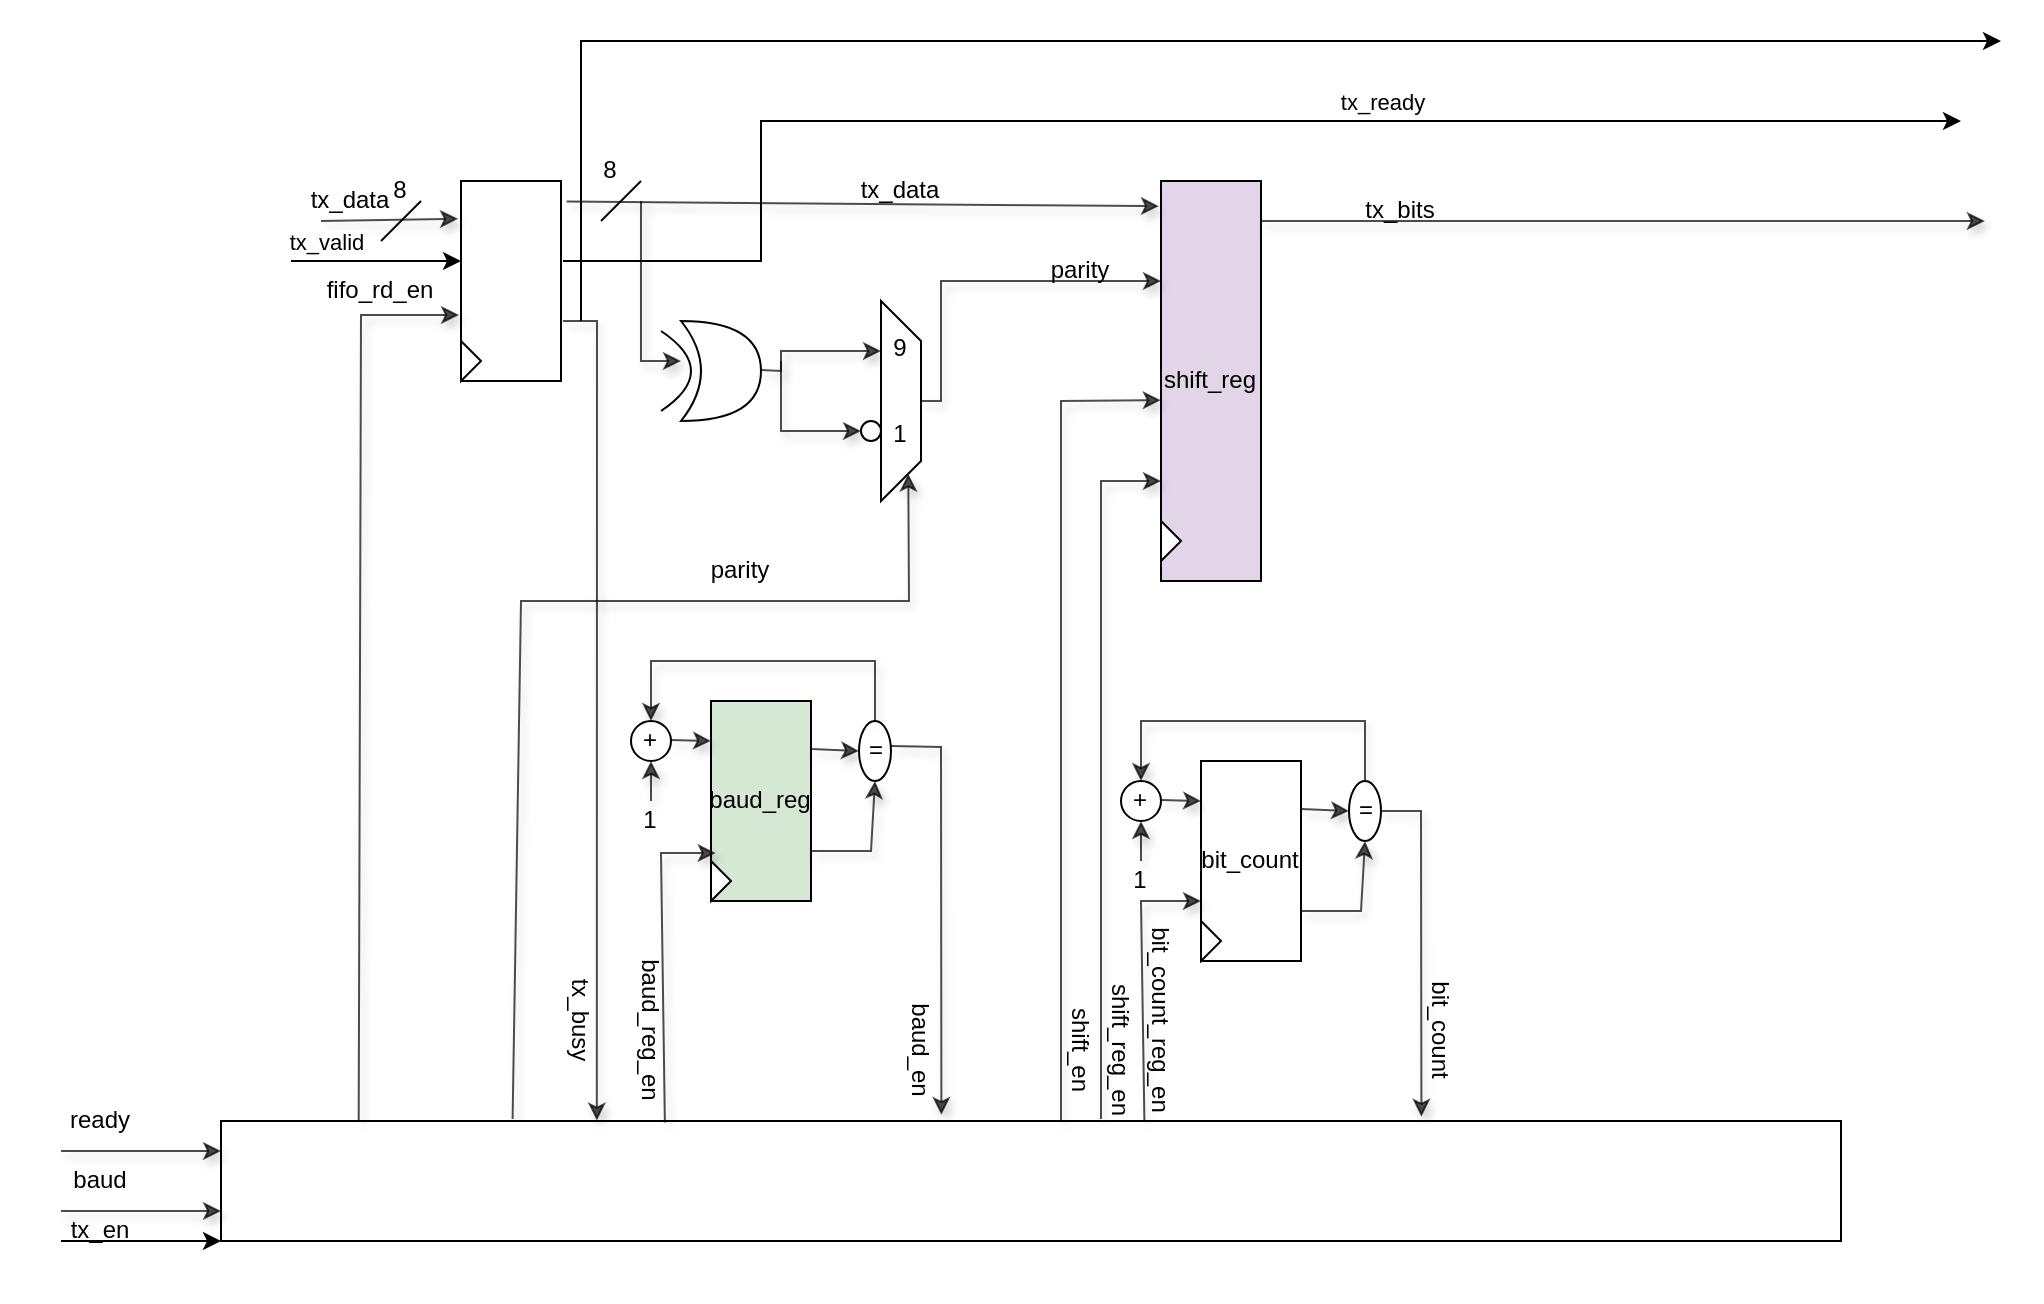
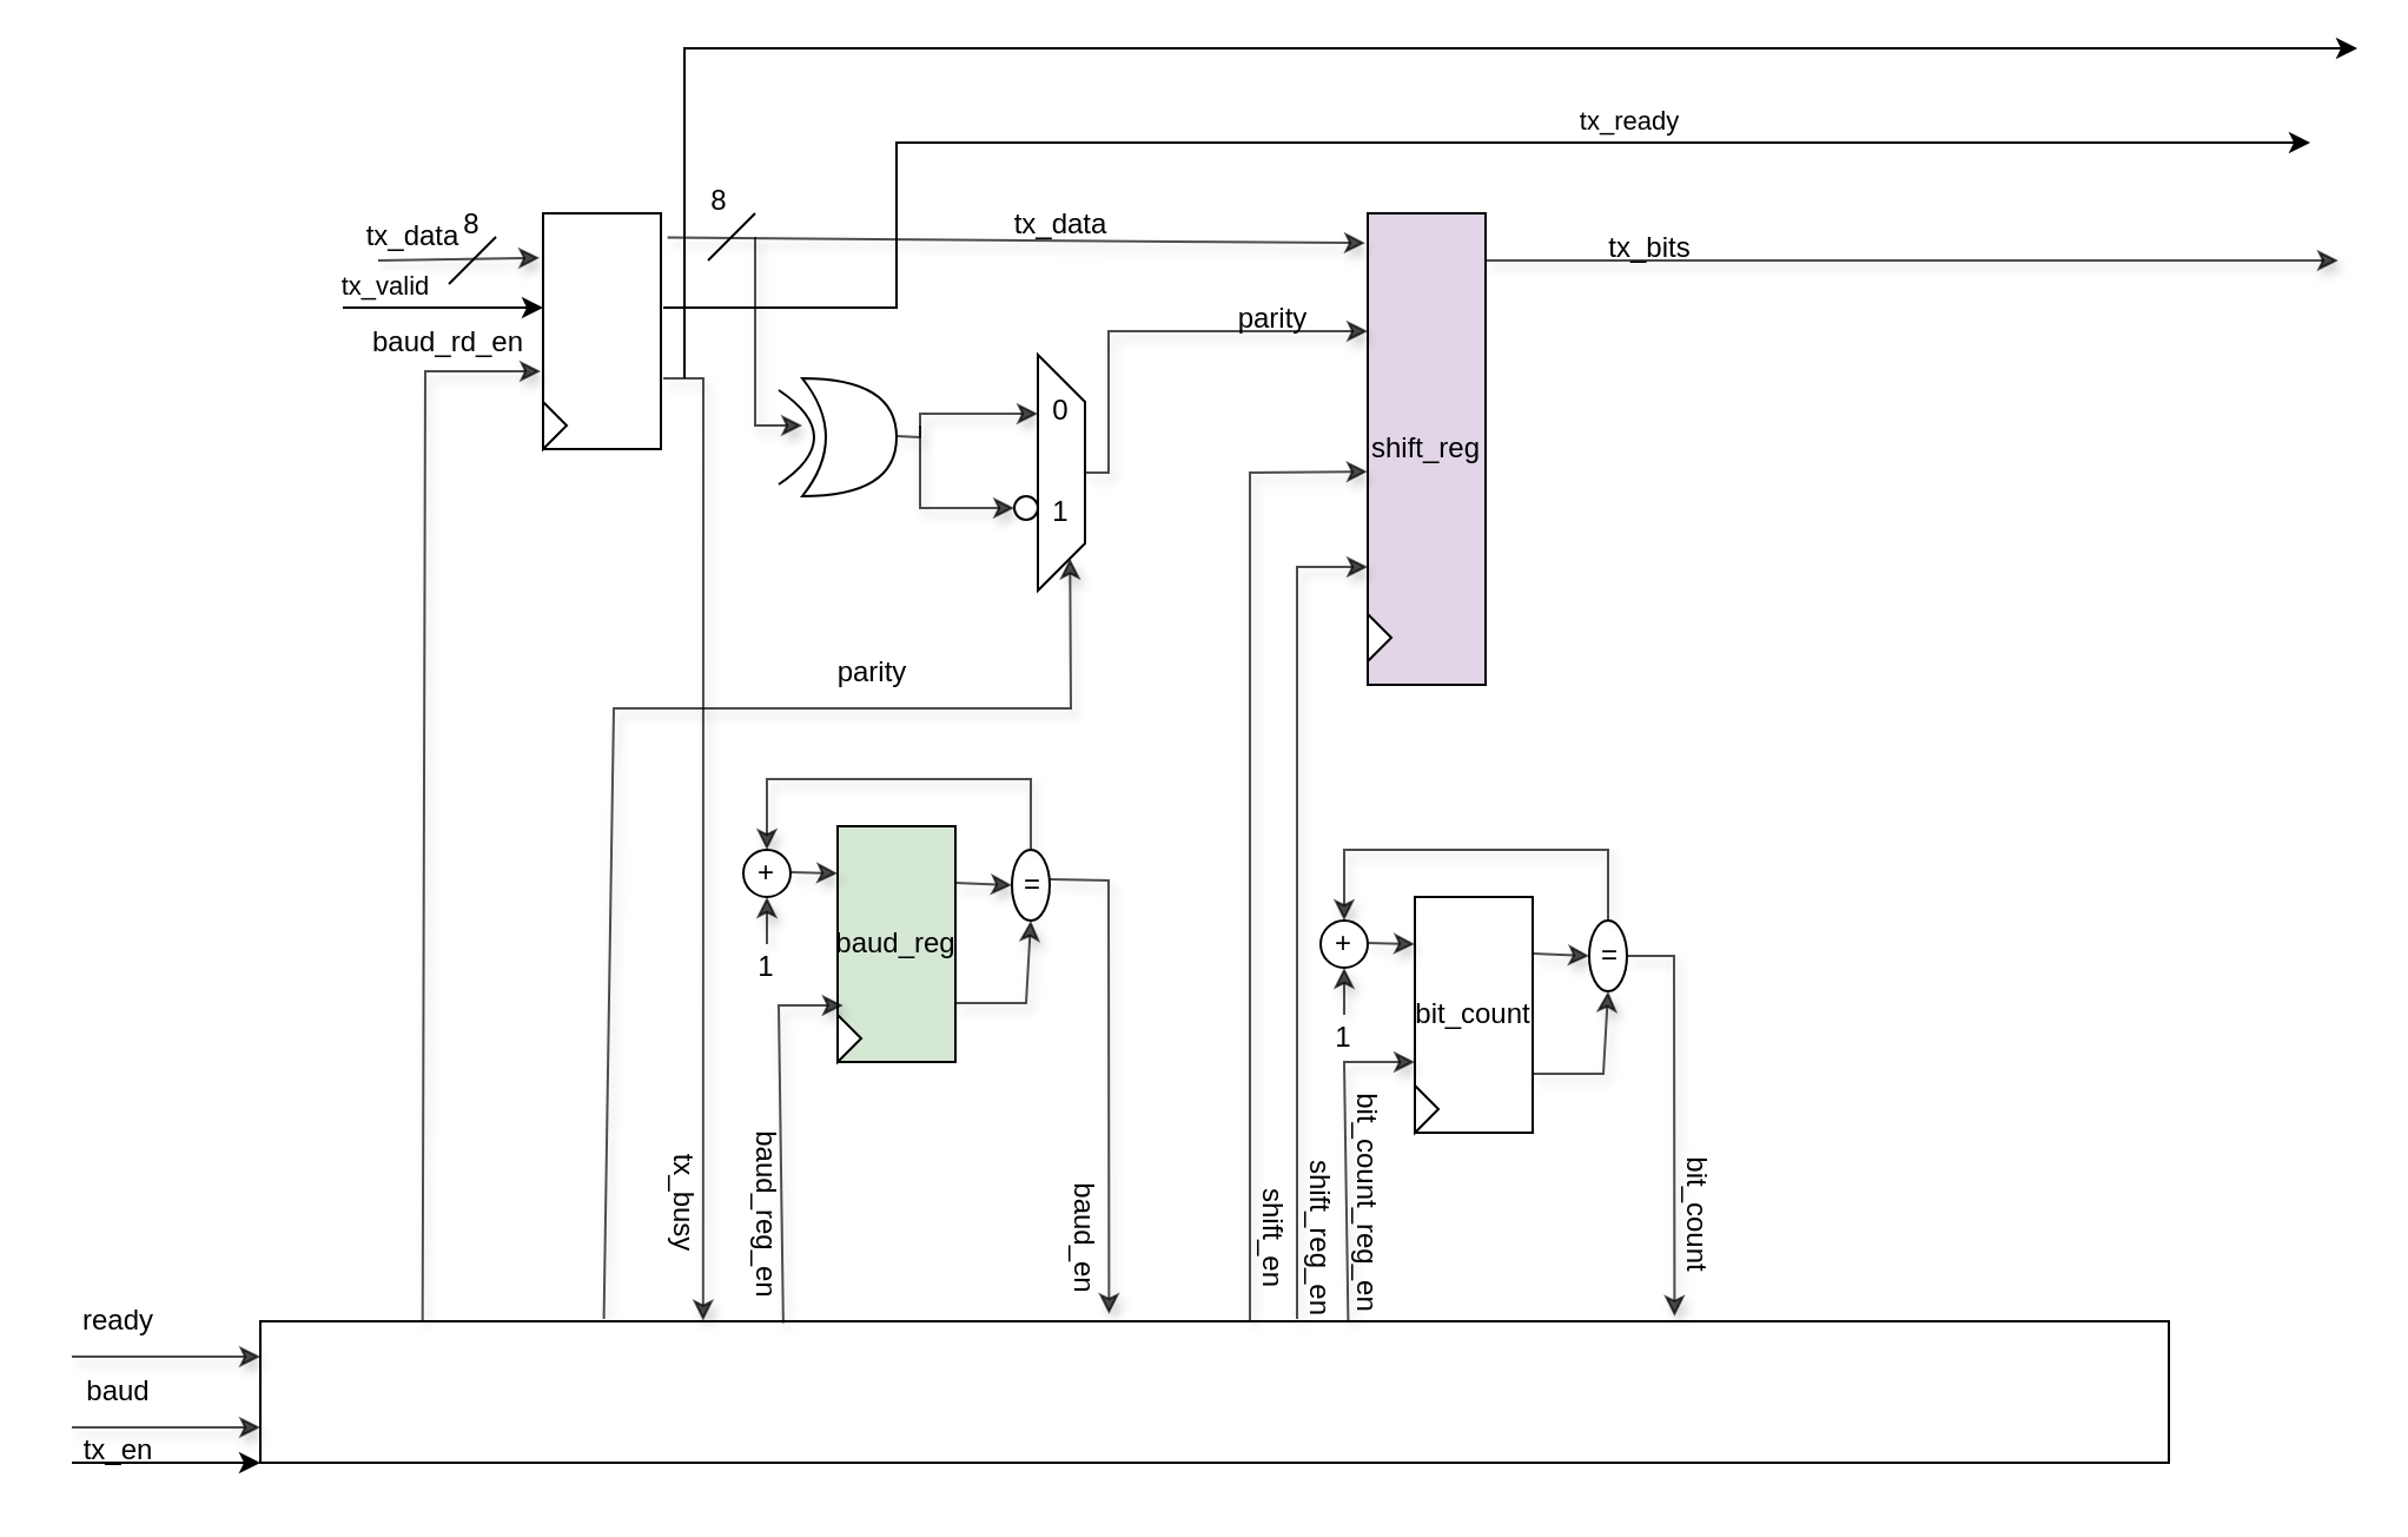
- <mxCell id="54" value="fifo_rd_en" style="text;html=1;align=center;verticalAlign=middle;whiteSpace=wrap;rounded=0;" parent="1" vertex="1"><mxGeometry x="160" y="130" width="60" height="30" as="geometry" /></mxCell>
+ <mxCell id="54" value="baud_rd_en" style="text;html=1;align=center;verticalAlign=middle;whiteSpace=wrap;rounded=0;" parent="1" vertex="1"><mxGeometry x="160" y="130" width="60" height="30" as="geometry" /></mxCell>
- <mxCell id="79" value="9" style="text;html=1;align=center;verticalAlign=middle;whiteSpace=wrap;rounded=0;" parent="76" vertex="1"><mxGeometry x="5" y="10" width="10" height="28.571" as="geometry" /></mxCell>
+ <mxCell id="79" value="0" style="text;html=1;align=center;verticalAlign=middle;whiteSpace=wrap;rounded=0;" parent="76" vertex="1"><mxGeometry x="5" y="10" width="10" height="28.571" as="geometry" /></mxCell>
